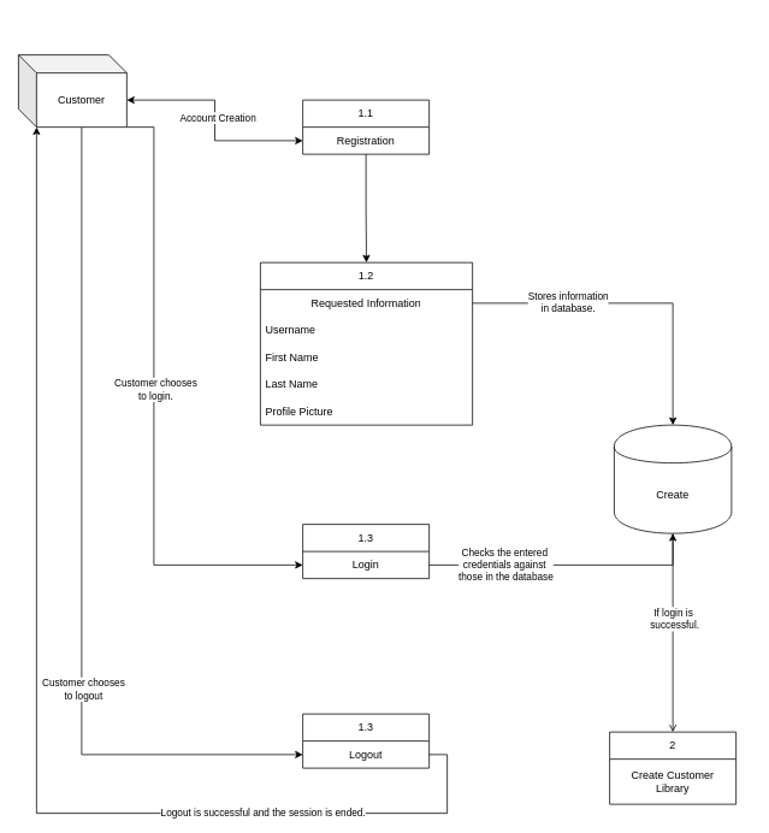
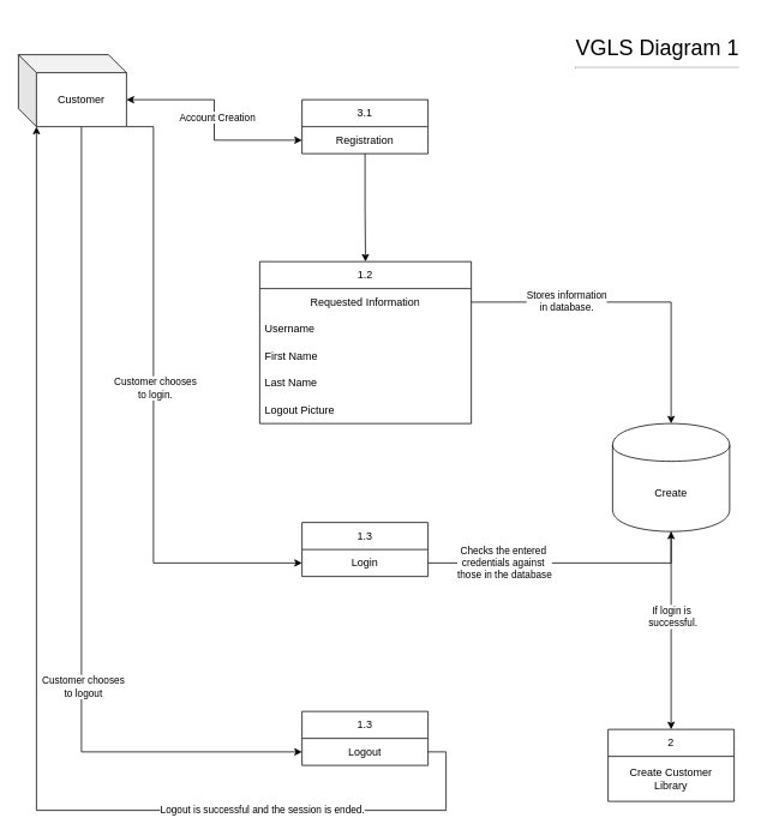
+ <mxCell id="33" value="&lt;font style=&quot;font-size: 24px;&quot;&gt;VGLS Diagram 1&lt;/font&gt;&lt;hr&gt;" style="text;html=1;align=center;verticalAlign=middle;whiteSpace=wrap;rounded=0;" vertex="1" parent="1"><mxGeometry x="630" width="200" height="80" as="geometry" y="20" /></mxCell>
- <mxCell id="10" value="1.1" style="swimlane;fontStyle=0;childLayout=stackLayout;horizontal=1;startSize=30;horizontalStack=0;resizeParent=1;resizeParentMax=0;resizeLast=0;collapsible=1;marginBottom=0;whiteSpace=wrap;html=1;" parent="1" vertex="1"><mxGeometry x="335" y="110" width="140" height="60" as="geometry" /></mxCell>
+ <mxCell id="10" value="3.1" style="swimlane;fontStyle=0;childLayout=stackLayout;horizontal=1;startSize=30;horizontalStack=0;resizeParent=1;resizeParentMax=0;resizeLast=0;collapsible=1;marginBottom=0;whiteSpace=wrap;html=1;" parent="1" vertex="1"><mxGeometry x="335" y="110" width="140" height="60" as="geometry" /></mxCell>
- <mxCell id="24" value="Profile Picture" style="text;strokeColor=none;fillColor=none;align=left;verticalAlign=middle;spacingLeft=4;spacingRight=4;overflow=hidden;points=[[0,0.5],[1,0.5]];portConstraint=eastwest;rotatable=0;whiteSpace=wrap;html=1;" vertex="1" parent="19"><mxGeometry y="150" width="235" height="30" as="geometry" /></mxCell>
+ <mxCell id="24" value="Logout Picture" style="text;strokeColor=none;fillColor=none;align=left;verticalAlign=middle;spacingLeft=4;spacingRight=4;overflow=hidden;points=[[0,0.5],[1,0.5]];portConstraint=eastwest;rotatable=0;whiteSpace=wrap;html=1;" vertex="1" parent="19"><mxGeometry y="150" width="235" height="30" as="geometry" /></mxCell>
- <mxCell id="16" style="edgeStyle=orthogonalEdgeStyle;rounded=0;orthogonalLoop=1;jettySize=auto;html=1;entryX=0.5;entryY=0;entryDx=0;entryDy=0;endArrow=open;" edge="1" parent="1" source="18" target="29"><mxGeometry relative="1" as="geometry" /></mxCell>
+ <mxCell id="16" style="edgeStyle=orthogonalEdgeStyle;rounded=0;orthogonalLoop=1;jettySize=auto;html=1;entryX=0.5;entryY=0;entryDx=0;entryDy=0;" edge="1" parent="1" source="18" target="29"><mxGeometry relative="1" as="geometry" /></mxCell>
